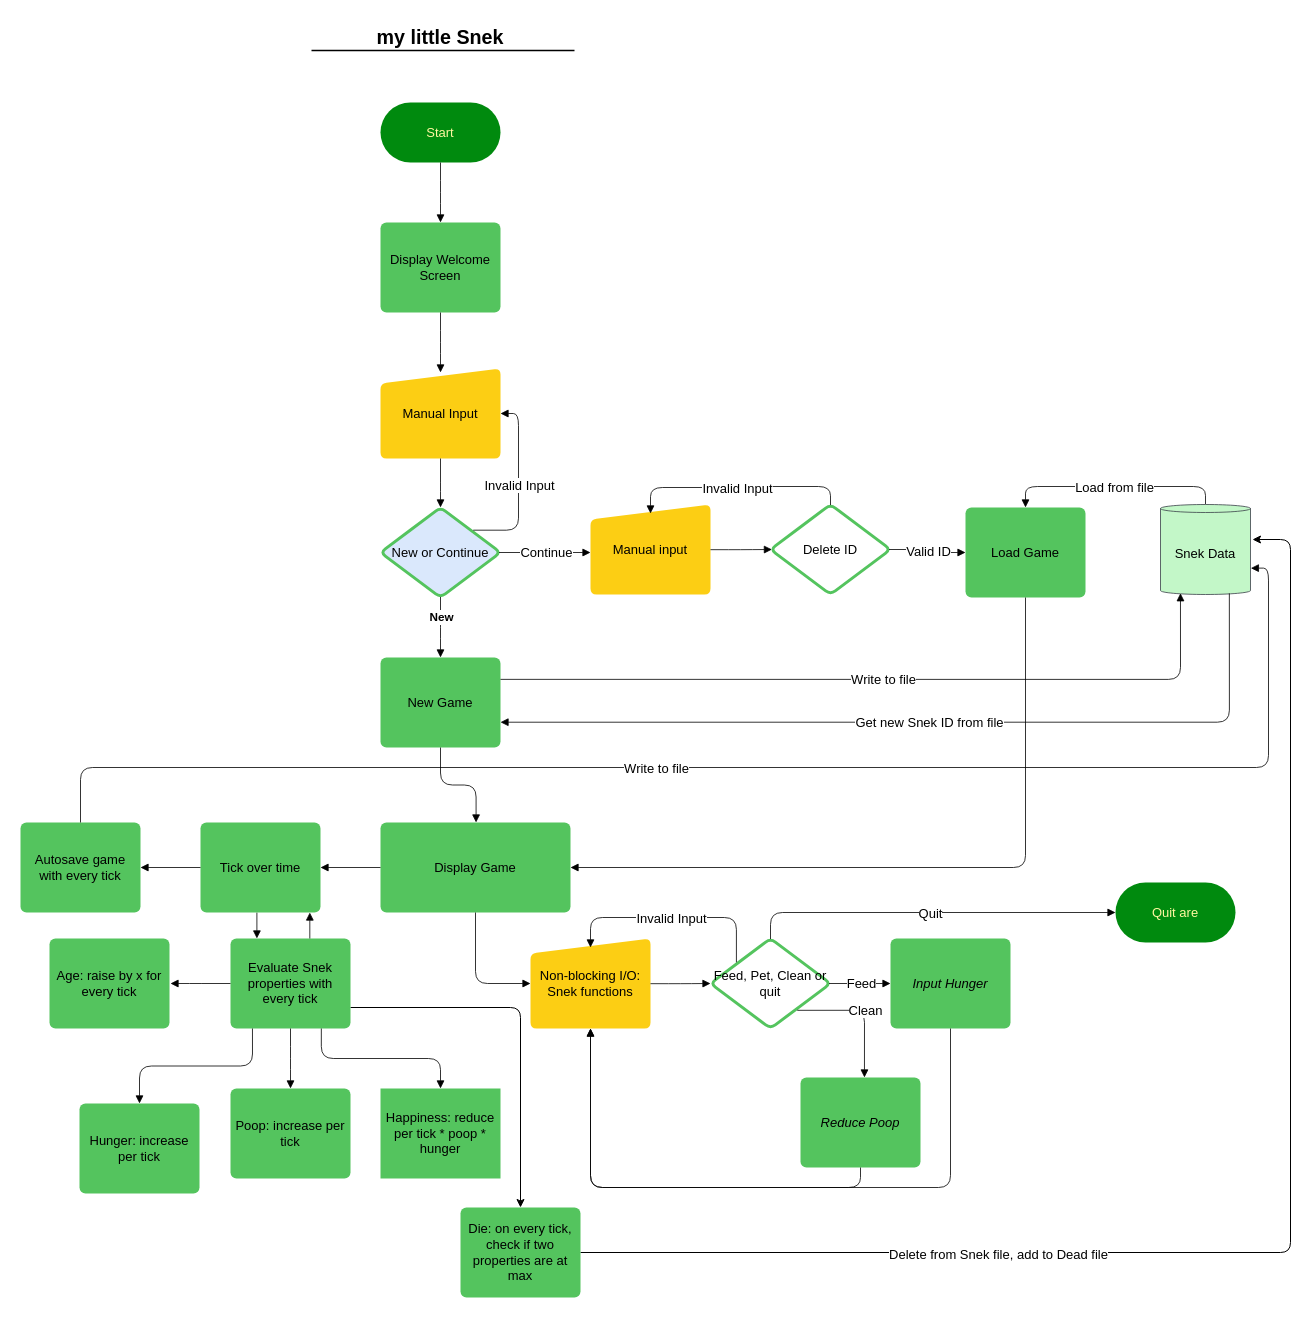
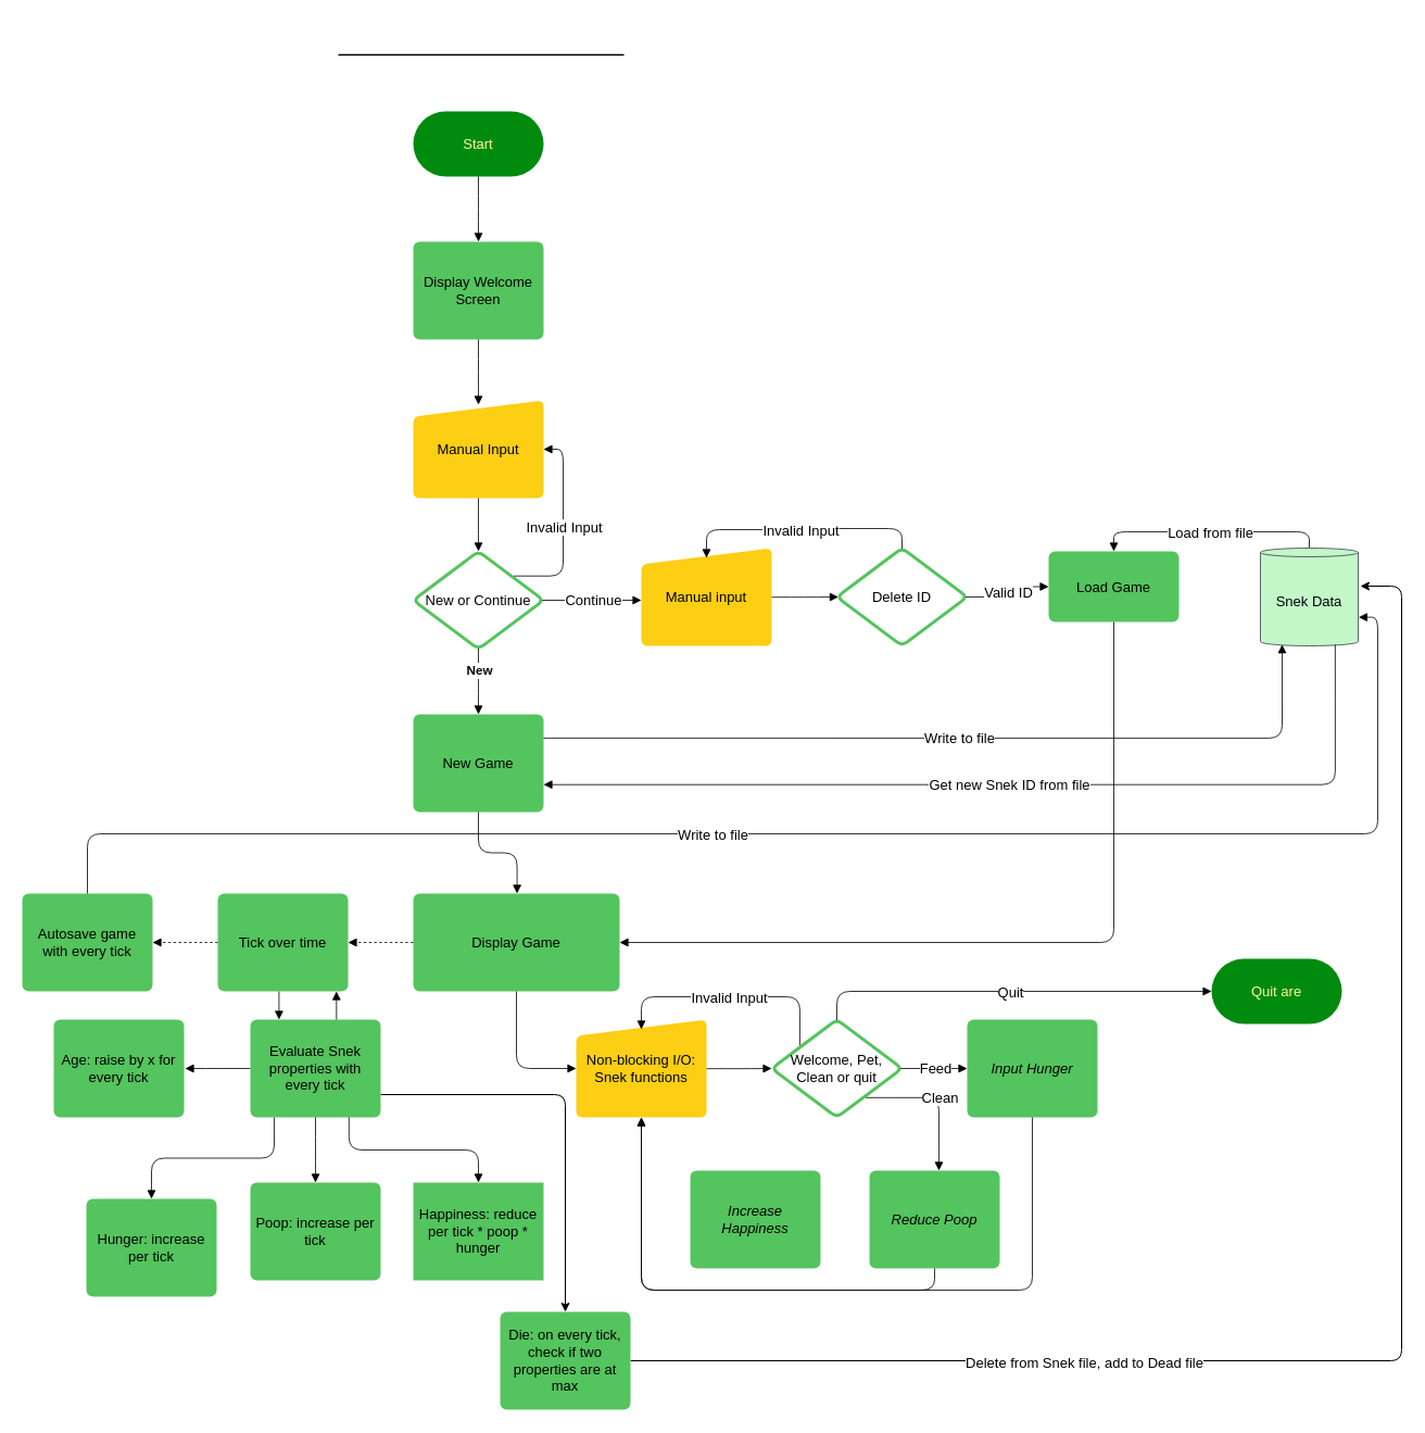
- <mxCell id="6" value="my little Snek" style="html=1;overflow=block;blockSpacing=1;whiteSpace=wrap;fontSize=19.7;fontColor=#000000;fontStyle=1;align=center;spacingLeft=7;spacingRight=7;spacingTop=2;spacing=3;strokeOpacity=0;fillOpacity=0;rounded=1;absoluteArcSize=1;arcSize=12;fillColor=#ffffff;strokeWidth=1.5;lucidId=SuaB0mNpY13K;" vertex="1" parent="5"><mxGeometry width="640" height="31" as="geometry" /></mxCell>
- <mxCell id="23" value="New or Continue" style="html=1;overflow=block;blockSpacing=1;whiteSpace=wrap;rhombus;fontSize=13;fontColor=#000000;spacing=3.8;strokeColor=#54c45e;strokeOpacity=100;rounded=1;absoluteArcSize=1;arcSize=12;strokeWidth=3;lucidId=yQAXP0N1doeH;fillColor=#dae8fc;" vertex="1" parent="1"><mxGeometry x="380" y="507" width="120" height="90" as="geometry" /></mxCell>
+ <mxCell id="23" value="New or Continue" style="html=1;overflow=block;blockSpacing=1;whiteSpace=wrap;rhombus;fontSize=13;fontColor=#000000;spacing=3.8;strokeColor=#54c45e;strokeOpacity=100;rounded=1;absoluteArcSize=1;arcSize=12;strokeWidth=3;lucidId=yQAXP0N1doeH;" vertex="1" parent="1"><mxGeometry x="380" y="507" width="120" height="90" as="geometry" /></mxCell>
- <mxCell id="15" value="Load Game" style="html=1;overflow=block;blockSpacing=1;whiteSpace=wrap;fontSize=13;fontColor=#000000;spacing=3.8;strokeOpacity=0;fillOpacity=100;rounded=1;absoluteArcSize=1;arcSize=12;fillColor=#54c45e;strokeWidth=1.5;lucidId=CKAXmsDJ69Xn;" vertex="1" parent="1"><mxGeometry x="965" y="507" width="120" height="90" as="geometry" /></mxCell>
+ <mxCell id="15" value="Load Game" style="html=1;overflow=block;blockSpacing=1;whiteSpace=wrap;fontSize=13;fontColor=#000000;spacing=3.8;strokeOpacity=0;fillOpacity=100;rounded=1;absoluteArcSize=1;arcSize=12;fillColor=#54c45e;strokeWidth=1.5;lucidId=CKAXmsDJ69Xn;" vertex="1" parent="1"><mxGeometry x="965" y="507" width="120" height="65" as="geometry" /></mxCell>
- <mxCell id="71" value="" style="html=1;jettySize=18;whiteSpace=wrap;fontSize=13;strokeColor=#000000;strokeOpacity=100;strokeWidth=0.8;rounded=1;arcSize=24;edgeStyle=orthogonalEdgeStyle;startArrow=none;endArrow=block;endFill=1;exitX=0;exitY=0.5;exitPerimeter=0;entryX=1;entryY=0.5;entryPerimeter=0;lucidId=OWzYhXY_1KEP;fontColor=#000000;" edge="1" parent="1" source="70" target="72"><mxGeometry width="100" height="100" relative="1" as="geometry"><Array as="points" /></mxGeometry></mxCell>
+ <mxCell id="71" value="" style="html=1;jettySize=18;whiteSpace=wrap;fontSize=13;strokeColor=#000000;strokeOpacity=100;strokeWidth=0.8;rounded=1;arcSize=24;edgeStyle=orthogonalEdgeStyle;startArrow=none;endArrow=block;endFill=1;exitX=0;exitY=0.5;exitPerimeter=0;entryX=1;entryY=0.5;entryPerimeter=0;lucidId=OWzYhXY_1KEP;fontColor=#000000;dashed=1;" edge="1" parent="1" source="70" target="72"><mxGeometry width="100" height="100" relative="1" as="geometry"><Array as="points" /></mxGeometry></mxCell>
- <mxCell id="69" value="" style="html=1;jettySize=18;whiteSpace=wrap;fontSize=13;strokeColor=#000000;strokeOpacity=100;strokeWidth=0.8;rounded=1;arcSize=24;edgeStyle=orthogonalEdgeStyle;startArrow=none;endArrow=block;endFill=1;exitX=0;exitY=0.5;exitPerimeter=0;entryX=1;entryY=0.5;entryPerimeter=0;lucidId=qWzYhO1.QCEu;fontColor=#000000;" edge="1" parent="1" source="33" target="70"><mxGeometry width="100" height="100" relative="1" as="geometry"><Array as="points" /></mxGeometry></mxCell>
+ <mxCell id="69" value="" style="html=1;jettySize=18;whiteSpace=wrap;fontSize=13;strokeColor=#000000;strokeOpacity=100;strokeWidth=0.8;rounded=1;arcSize=24;edgeStyle=orthogonalEdgeStyle;startArrow=none;endArrow=block;endFill=1;exitX=0;exitY=0.5;exitPerimeter=0;entryX=1;entryY=0.5;entryPerimeter=0;lucidId=qWzYhO1.QCEu;fontColor=#000000;dashed=1;" edge="1" parent="1" source="33" target="70"><mxGeometry width="100" height="100" relative="1" as="geometry"><Array as="points" /></mxGeometry></mxCell>
- <mxCell id="3" value="Feed, Pet, Clean or quit" style="html=1;overflow=block;blockSpacing=1;whiteSpace=wrap;rhombus;fontSize=13;fontColor=#000000;spacing=3.8;strokeColor=#54c45e;strokeOpacity=100;rounded=1;absoluteArcSize=1;arcSize=12;strokeWidth=3;lucidId=o~MD0qd-ruwW;" vertex="1" parent="1"><mxGeometry x="710" y="938" width="120" height="90" as="geometry" /></mxCell>
+ <mxCell id="3" value="Welcome, Pet, Clean or quit" style="html=1;overflow=block;blockSpacing=1;whiteSpace=wrap;rhombus;fontSize=13;fontColor=#000000;spacing=3.8;strokeColor=#54c45e;strokeOpacity=100;rounded=1;absoluteArcSize=1;arcSize=12;strokeWidth=3;lucidId=o~MD0qd-ruwW;" vertex="1" parent="1"><mxGeometry x="710" y="938" width="120" height="90" as="geometry" /></mxCell>
+ <mxCell id="62" value="Increase Happiness" style="html=1;overflow=block;blockSpacing=1;whiteSpace=wrap;fontSize=13;fontColor=#000000;fontStyle=2;spacing=3.8;strokeOpacity=0;fillOpacity=100;rounded=1;absoluteArcSize=1;arcSize=12;fillColor=#54c45e;strokeWidth=1.5;lucidId=TQzYcj8V7991;" vertex="1" parent="1"><mxGeometry x="635" y="1077" width="120" height="90" as="geometry" /></mxCell>
